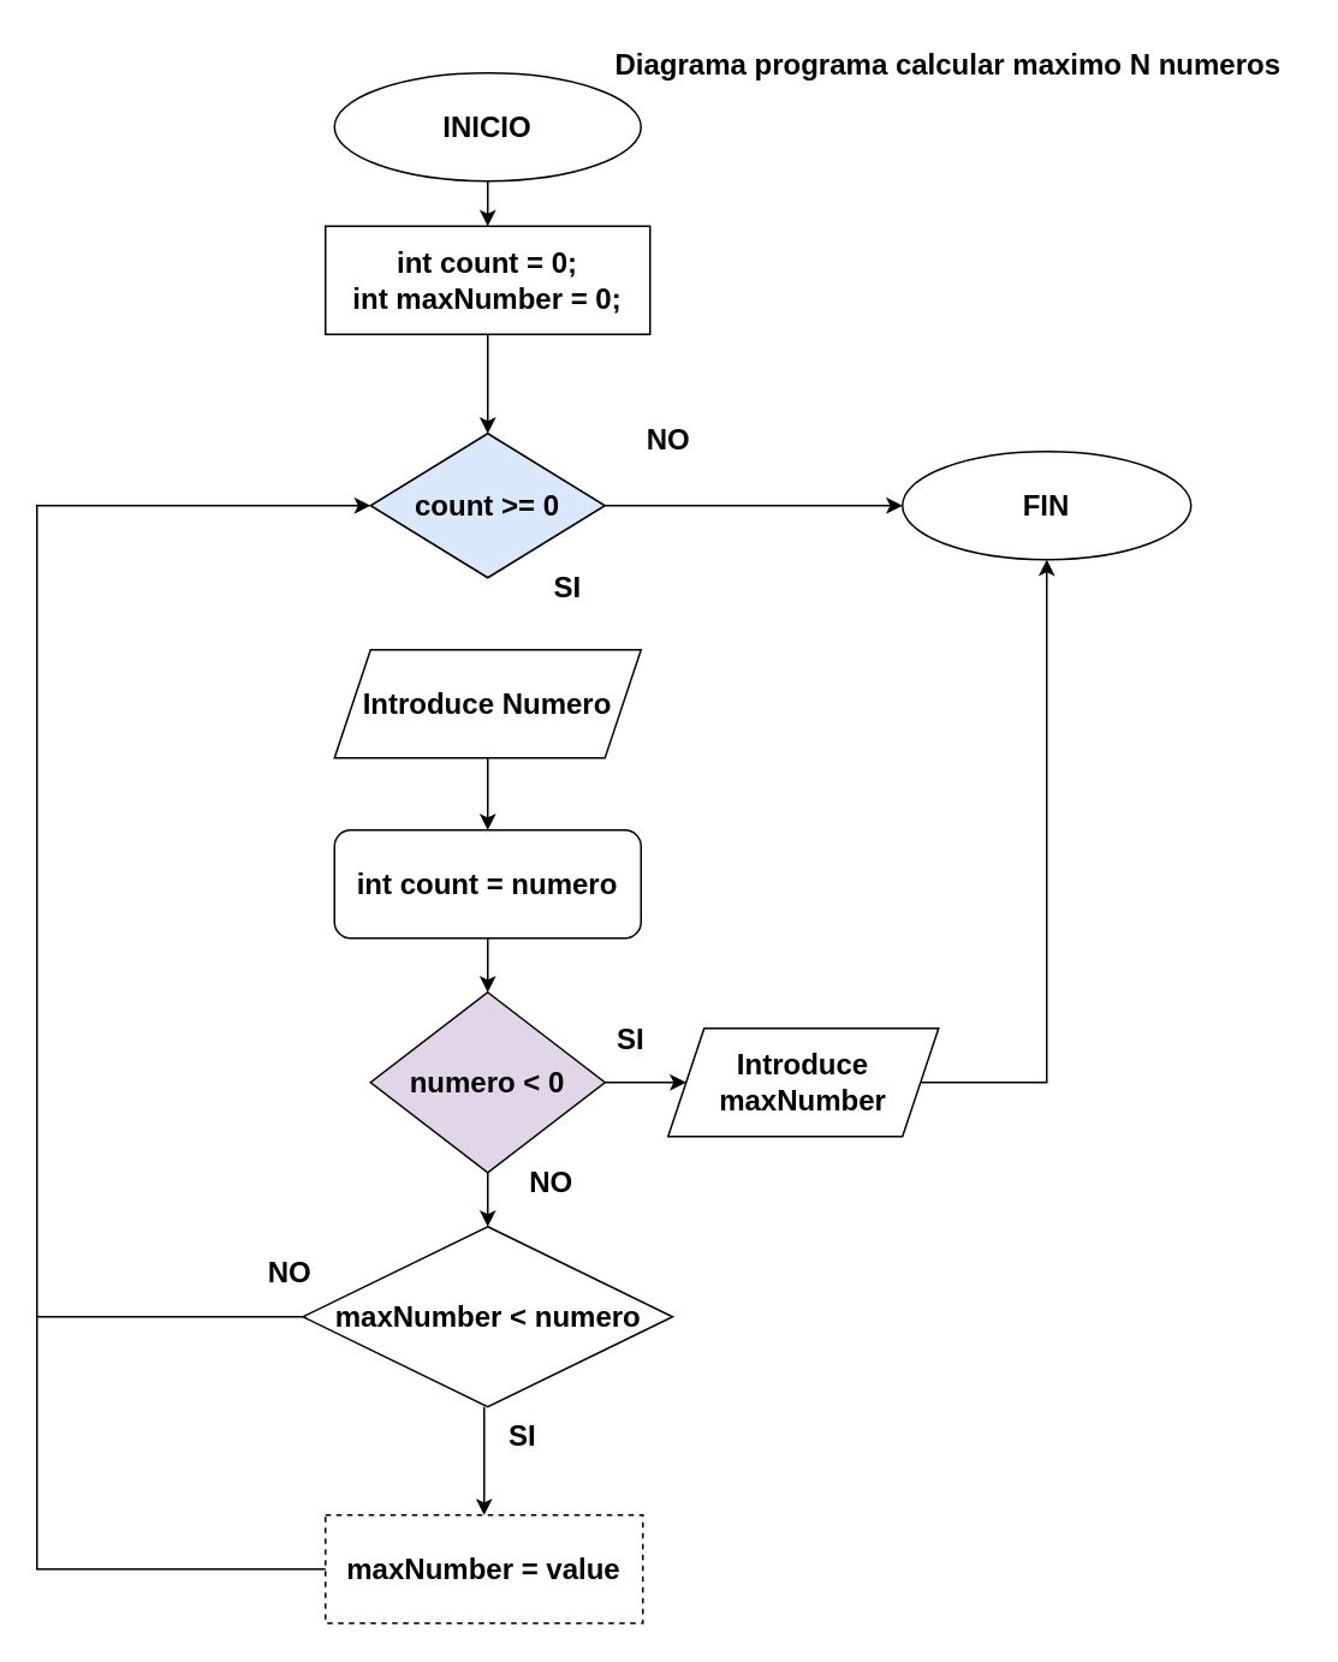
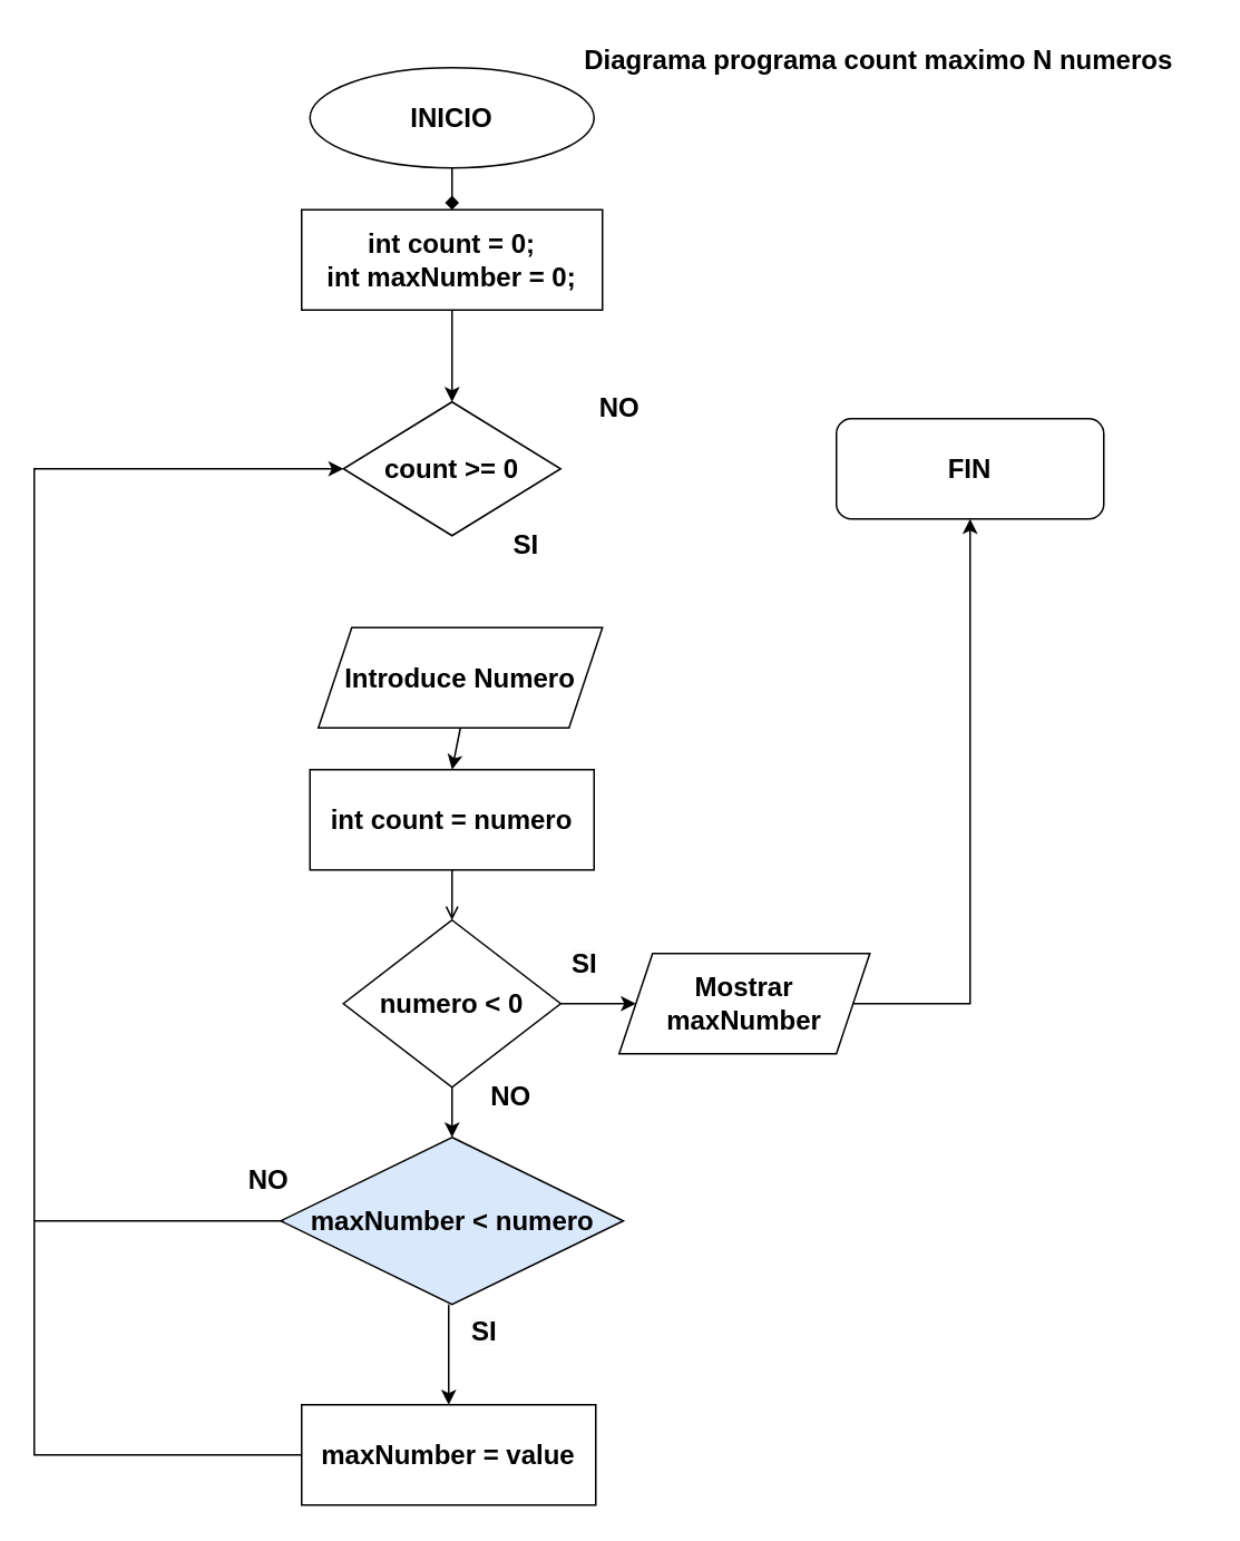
- <mxCell id="29" value="&lt;font style=&quot;font-size: 16px;&quot;&gt;&lt;b&gt;Diagrama programa calcular maximo N numeros&lt;/b&gt;&lt;/font&gt;" style="text;html=1;align=center;verticalAlign=middle;resizable=0;points=[];autosize=1;strokeColor=none;fillColor=none;" vertex="1" parent="1"><mxGeometry x="330" width="390" height="30" as="geometry" y="20" /></mxCell>
+ <mxCell id="29" value="&lt;font style=&quot;font-size: 16px;&quot;&gt;&lt;b&gt;Diagrama programa count maximo N numeros&lt;/b&gt;&lt;/font&gt;" style="text;html=1;align=center;verticalAlign=middle;resizable=0;points=[];autosize=1;strokeColor=none;fillColor=none;" vertex="1" parent="1"><mxGeometry x="330" width="390" height="30" as="geometry" y="20" /></mxCell>
- <mxCell id="7" value="" style="endArrow=classic;html=1;rounded=0;entryX=0.5;entryY=0;entryDx=0;entryDy=0;" edge="1" parent="1" source="2" target="3"><mxGeometry width="50" height="50" relative="1" as="geometry"><mxPoint x="420" y="480" as="sourcePoint" /><mxPoint x="470" y="430" as="targetPoint" /></mxGeometry></mxCell>
+ <mxCell id="7" value="" style="endArrow=diamond;html=1;rounded=0;entryX=0.5;entryY=0;entryDx=0;entryDy=0;" edge="1" parent="1" source="2" target="3"><mxGeometry width="50" height="50" relative="1" as="geometry"><mxPoint x="420" y="480" as="sourcePoint" /><mxPoint x="470" y="430" as="targetPoint" /></mxGeometry></mxCell>
- <mxCell id="5" value="&lt;font style=&quot;font-size: 16px;&quot;&gt;&lt;b&gt;count &amp;gt;= 0&lt;/b&gt;&lt;/font&gt;" style="rhombus;whiteSpace=wrap;html=1;fillColor=#dae8fc;" vertex="1" parent="1"><mxGeometry x="205" y="240" width="130" height="80" as="geometry" /></mxCell>
+ <mxCell id="5" value="&lt;font style=&quot;font-size: 16px;&quot;&gt;&lt;b&gt;count &amp;gt;= 0&lt;/b&gt;&lt;/font&gt;" style="rhombus;whiteSpace=wrap;html=1;" vertex="1" parent="1"><mxGeometry x="205" y="240" width="130" height="80" as="geometry" /></mxCell>
- <mxCell id="9" value="" style="endArrow=classic;html=1;rounded=0;entryX=0;entryY=0.5;entryDx=0;entryDy=0;exitX=1;exitY=0.5;exitDx=0;exitDy=0;" edge="1" parent="1" source="5" target="6"><mxGeometry width="50" height="50" relative="1" as="geometry"><mxPoint x="280" y="210" as="sourcePoint" /><mxPoint x="280" y="250" as="targetPoint" /></mxGeometry></mxCell>
- <mxCell id="6" value="&lt;font style=&quot;font-size: 16px;&quot;&gt;&lt;b&gt;FIN&lt;/b&gt;&lt;/font&gt;" style="ellipse;whiteSpace=wrap;html=1;" vertex="1" parent="1"><mxGeometry x="500" y="250" width="160" height="60" as="geometry" /></mxCell>
+ <mxCell id="6" value="&lt;font style=&quot;font-size: 16px;&quot;&gt;&lt;b&gt;FIN&lt;/b&gt;&lt;/font&gt;" style="whiteSpace=wrap;html=1;rounded=1;" vertex="1" parent="1"><mxGeometry x="500" y="250" width="160" height="60" as="geometry" /></mxCell>
- <mxCell id="4" value="&lt;b&gt;&lt;font style=&quot;font-size: 16px;&quot;&gt;Introduce Numero&lt;/font&gt;&lt;/b&gt;" style="shape=parallelogram;perimeter=parallelogramPerimeter;whiteSpace=wrap;html=1;fixedSize=1;" vertex="1" parent="1"><mxGeometry x="185" y="360" width="170" height="60" as="geometry" /></mxCell>
+ <mxCell id="4" value="&lt;b&gt;&lt;font style=&quot;font-size: 16px;&quot;&gt;Introduce Numero&lt;/font&gt;&lt;/b&gt;" style="shape=parallelogram;perimeter=parallelogramPerimeter;whiteSpace=wrap;html=1;fixedSize=1;" vertex="1" parent="1"><mxGeometry x="190" y="375" width="170" height="60" as="geometry" /></mxCell>
- <mxCell id="11" value="&lt;b&gt;&lt;font style=&quot;font-size: 16px;&quot;&gt;int count = numero&lt;/font&gt;&lt;/b&gt;" style="whiteSpace=wrap;html=1;rounded=1;" vertex="1" parent="1"><mxGeometry x="185" y="460" width="170" height="60" as="geometry" /></mxCell>
+ <mxCell id="11" value="&lt;b&gt;&lt;font style=&quot;font-size: 16px;&quot;&gt;int count = numero&lt;/font&gt;&lt;/b&gt;" style="rounded=0;whiteSpace=wrap;html=1;" vertex="1" parent="1"><mxGeometry x="185" y="460" width="170" height="60" as="geometry" /></mxCell>
- <mxCell id="14" value="" style="endArrow=classic;html=1;rounded=0;entryX=0.5;entryY=0;entryDx=0;entryDy=0;exitX=0.5;exitY=1;exitDx=0;exitDy=0;" edge="1" parent="1" source="11" target="10"><mxGeometry width="50" height="50" relative="1" as="geometry"><mxPoint x="270" y="530" as="sourcePoint" /><mxPoint x="280" y="470" as="targetPoint" /></mxGeometry></mxCell>
+ <mxCell id="14" value="" style="endArrow=open;html=1;rounded=0;entryX=0.5;entryY=0;entryDx=0;entryDy=0;exitX=0.5;exitY=1;exitDx=0;exitDy=0;" edge="1" parent="1" source="11" target="10"><mxGeometry width="50" height="50" relative="1" as="geometry"><mxPoint x="270" y="530" as="sourcePoint" /><mxPoint x="280" y="470" as="targetPoint" /></mxGeometry></mxCell>
- <mxCell id="10" value="&lt;b&gt;&lt;font style=&quot;font-size: 16px;&quot;&gt;numero &amp;lt; 0&lt;/font&gt;&lt;/b&gt;" style="rhombus;whiteSpace=wrap;html=1;fillColor=#e1d5e7;" vertex="1" parent="1"><mxGeometry x="205" y="550" width="130" height="100" as="geometry" /></mxCell>
+ <mxCell id="10" value="&lt;b&gt;&lt;font style=&quot;font-size: 16px;&quot;&gt;numero &amp;lt; 0&lt;/font&gt;&lt;/b&gt;" style="rhombus;whiteSpace=wrap;html=1;" vertex="1" parent="1"><mxGeometry x="205" y="550" width="130" height="100" as="geometry" /></mxCell>
- <mxCell id="22" value="&lt;b&gt;&lt;font style=&quot;font-size: 16px;&quot;&gt;Introduce maxNumber&lt;/font&gt;&lt;/b&gt;" style="shape=parallelogram;perimeter=parallelogramPerimeter;whiteSpace=wrap;html=1;fixedSize=1;" vertex="1" parent="1"><mxGeometry x="370" y="570" width="150" height="60" as="geometry" /></mxCell>
+ <mxCell id="22" value="&lt;b&gt;&lt;font style=&quot;font-size: 16px;&quot;&gt;Mostrar maxNumber&lt;/font&gt;&lt;/b&gt;" style="shape=parallelogram;perimeter=parallelogramPerimeter;whiteSpace=wrap;html=1;fixedSize=1;" vertex="1" parent="1"><mxGeometry x="370" y="570" width="150" height="60" as="geometry" /></mxCell>
- <mxCell id="24" value="&lt;font style=&quot;font-size: 16px;&quot;&gt;&lt;b&gt;maxNumber &amp;lt; numero&lt;/b&gt;&lt;/font&gt;" style="rhombus;whiteSpace=wrap;html=1;" vertex="1" parent="1"><mxGeometry x="167.5" y="680" width="205" height="100" as="geometry" /></mxCell>
+ <mxCell id="24" value="&lt;font style=&quot;font-size: 16px;&quot;&gt;&lt;b&gt;maxNumber &amp;lt; numero&lt;/b&gt;&lt;/font&gt;" style="rhombus;whiteSpace=wrap;html=1;fillColor=#dae8fc;" vertex="1" parent="1"><mxGeometry x="167.5" y="680" width="205" height="100" as="geometry" /></mxCell>
- <mxCell id="19" value="&lt;b&gt;&lt;font style=&quot;font-size: 16px;&quot;&gt;maxNumber = value&lt;/font&gt;&lt;/b&gt;" style="rounded=0;whiteSpace=wrap;html=1;dashed=1;" vertex="1" parent="1"><mxGeometry x="180" y="840" width="176" height="60" as="geometry" /></mxCell>
+ <mxCell id="19" value="&lt;b&gt;&lt;font style=&quot;font-size: 16px;&quot;&gt;maxNumber = value&lt;/font&gt;&lt;/b&gt;" style="rounded=0;whiteSpace=wrap;html=1;" vertex="1" parent="1"><mxGeometry x="180" y="840" width="176" height="60" as="geometry" /></mxCell>
